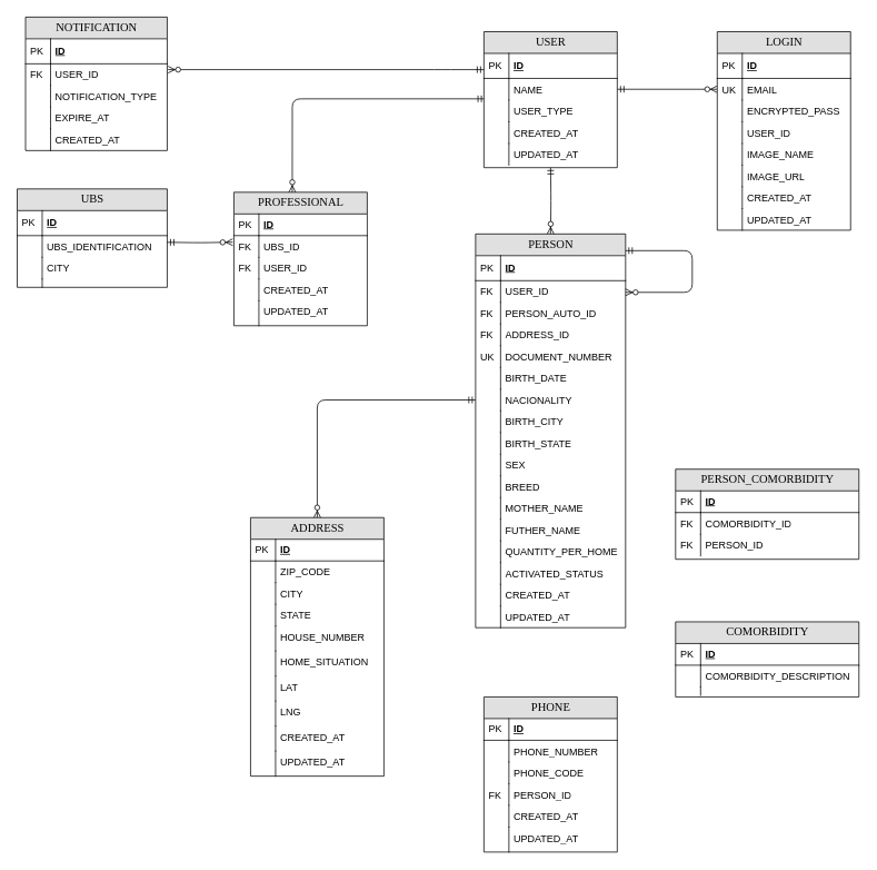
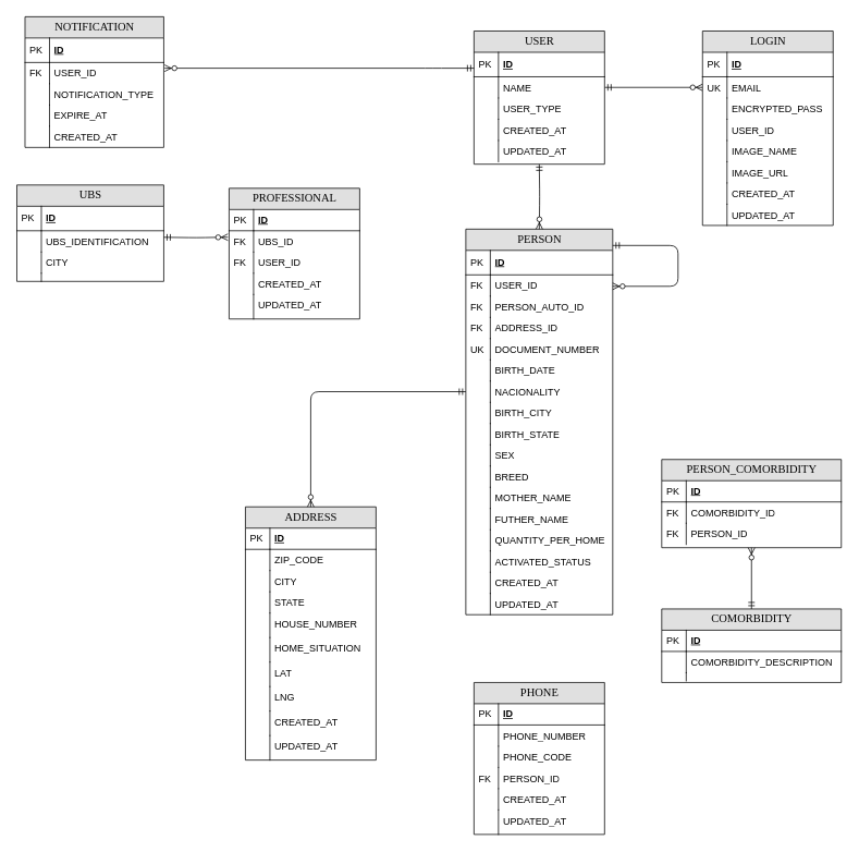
- <mxCell id="86" value="" style="edgeStyle=orthogonalEdgeStyle;html=1;endArrow=ERzeroToMany;startArrow=ERmandOne;labelBackgroundColor=none;fontFamily=Verdana;fontSize=14;entryX=0.438;entryY=0;entryDx=0;entryDy=0;entryPerimeter=0;exitX=0.006;exitY=0.942;exitDx=0;exitDy=0;exitPerimeter=0;" parent="1" source="102" target="2" edge="1"><mxGeometry width="100" height="100" relative="1" as="geometry"><mxPoint x="570" y="118" as="sourcePoint" /><mxPoint x="270" y="130" as="targetPoint" /><Array as="points"><mxPoint x="350" y="118" /></Array></mxGeometry></mxCell>
+ <mxCell id="88" value="" style="edgeStyle=orthogonalEdgeStyle;html=1;endArrow=ERzeroToMany;startArrow=ERmandOne;labelBackgroundColor=none;fontFamily=Verdana;fontSize=14;entryX=0.5;entryY=1;entryDx=0;entryDy=0;exitX=0.5;exitY=0;exitDx=0;exitDy=0;" parent="1" source="89" target="79" edge="1"><mxGeometry width="100" height="100" relative="1" as="geometry"><mxPoint x="920" y="740" as="sourcePoint" /><mxPoint x="830" y="740" as="targetPoint" /><Array as="points" /></mxGeometry></mxCell>
